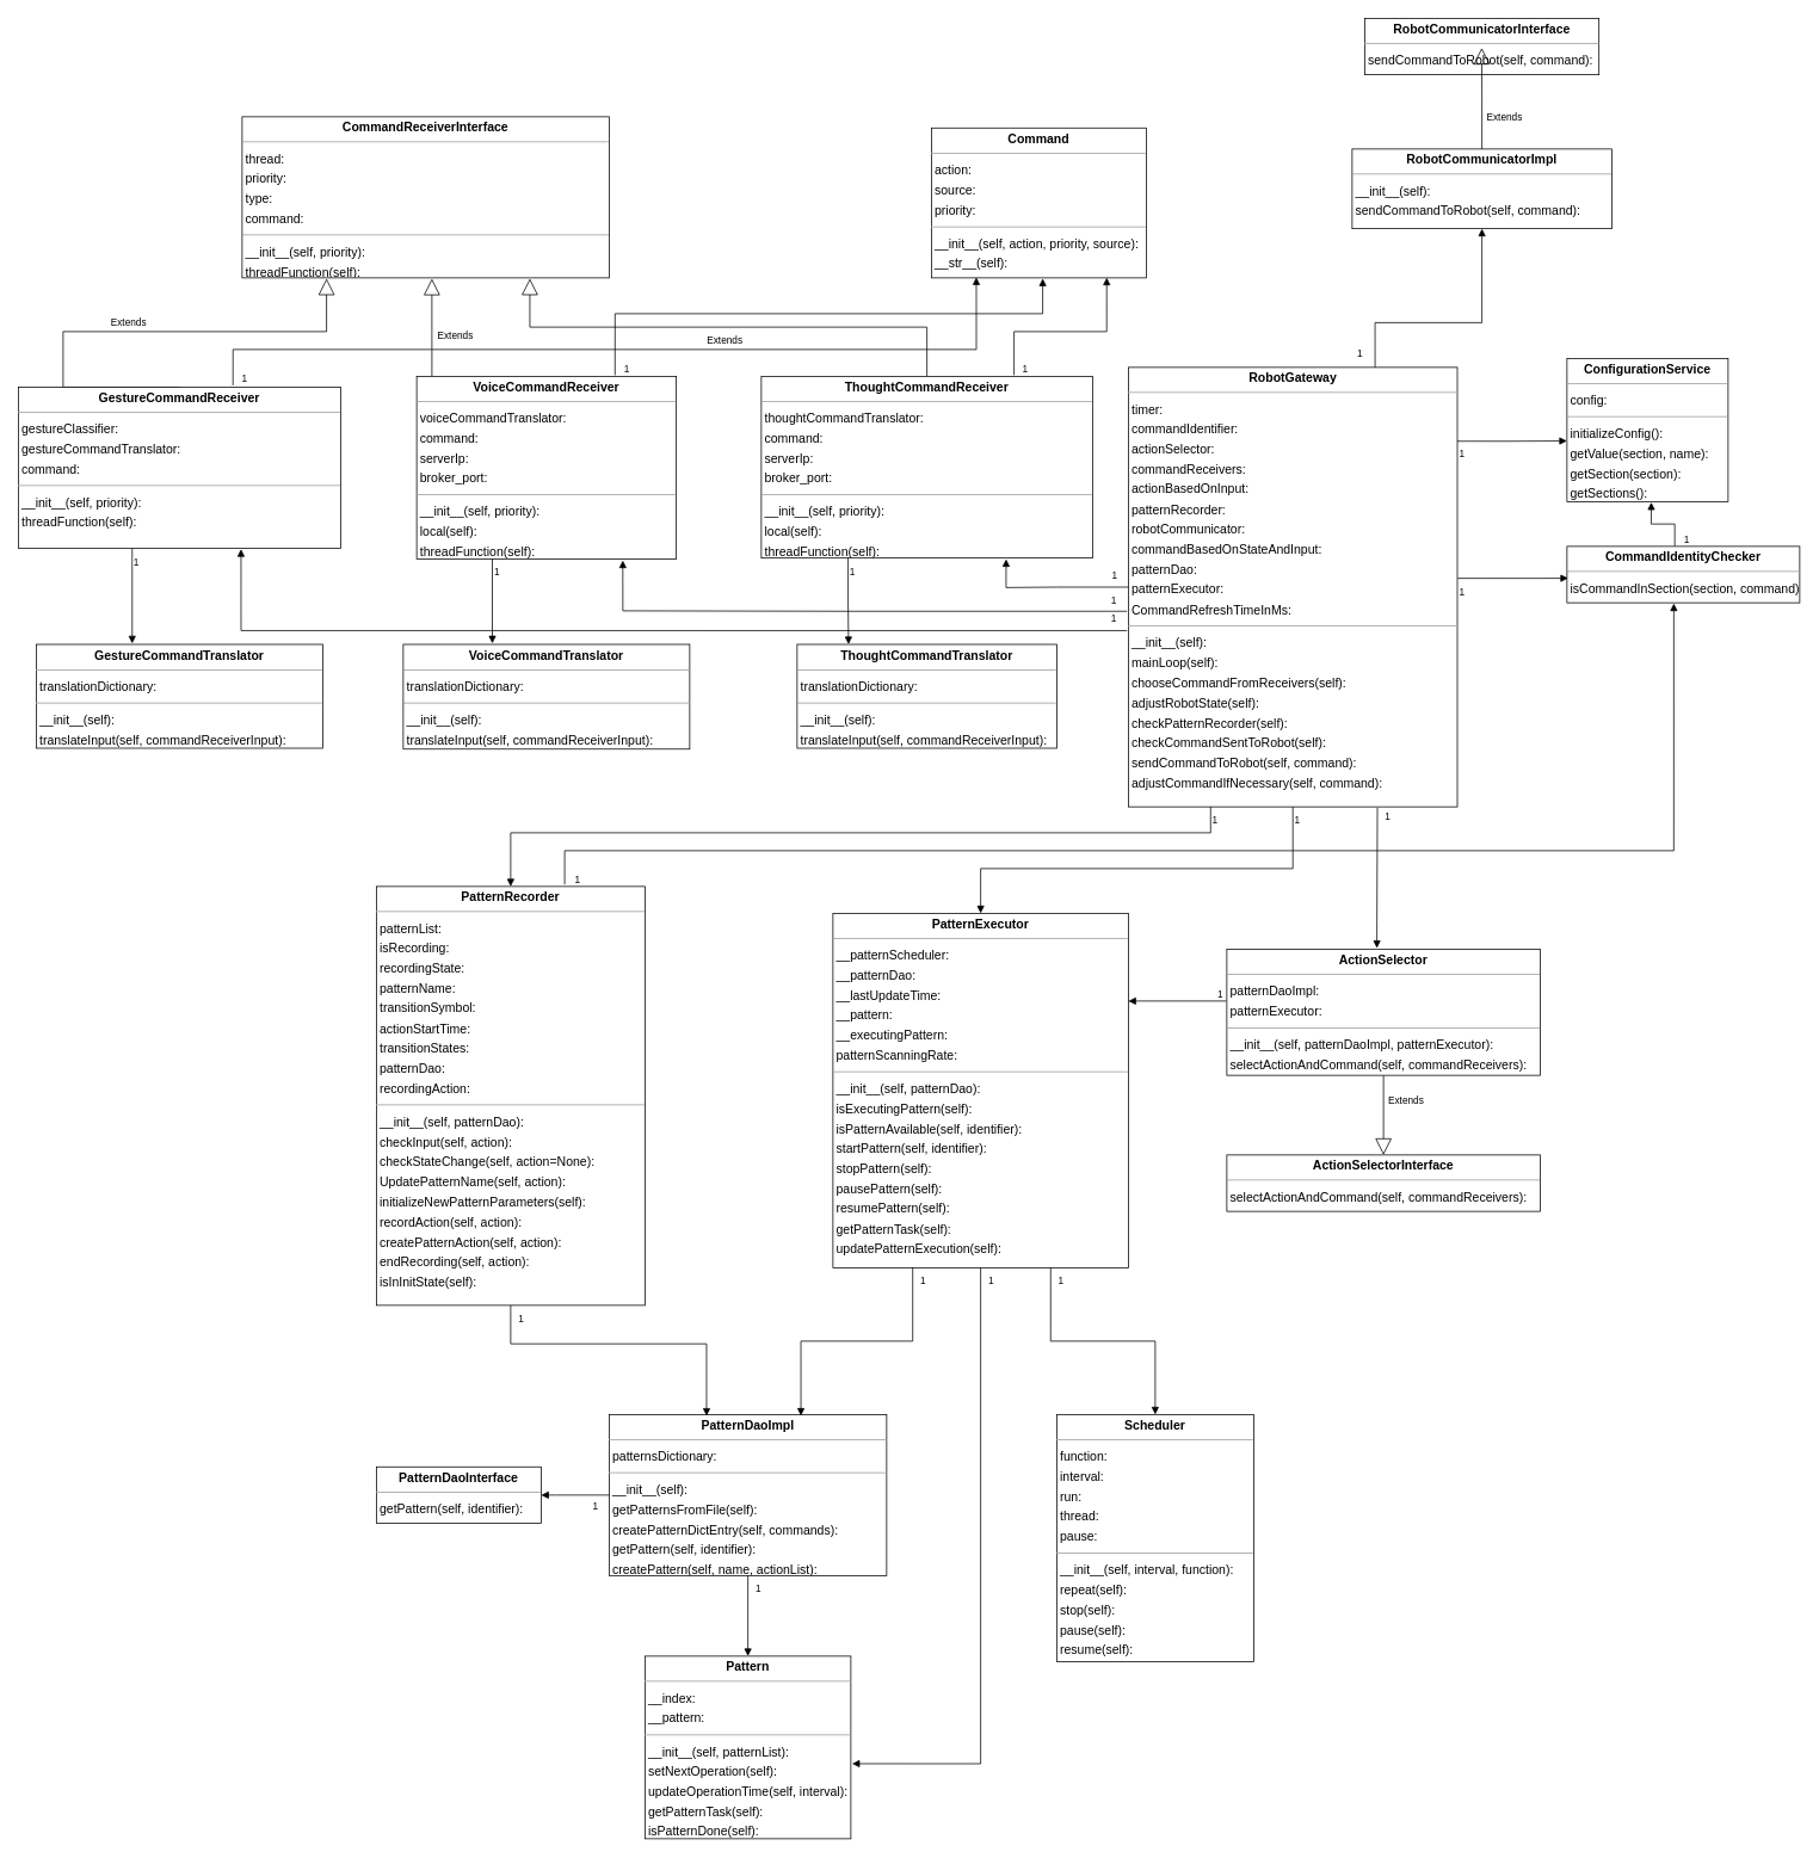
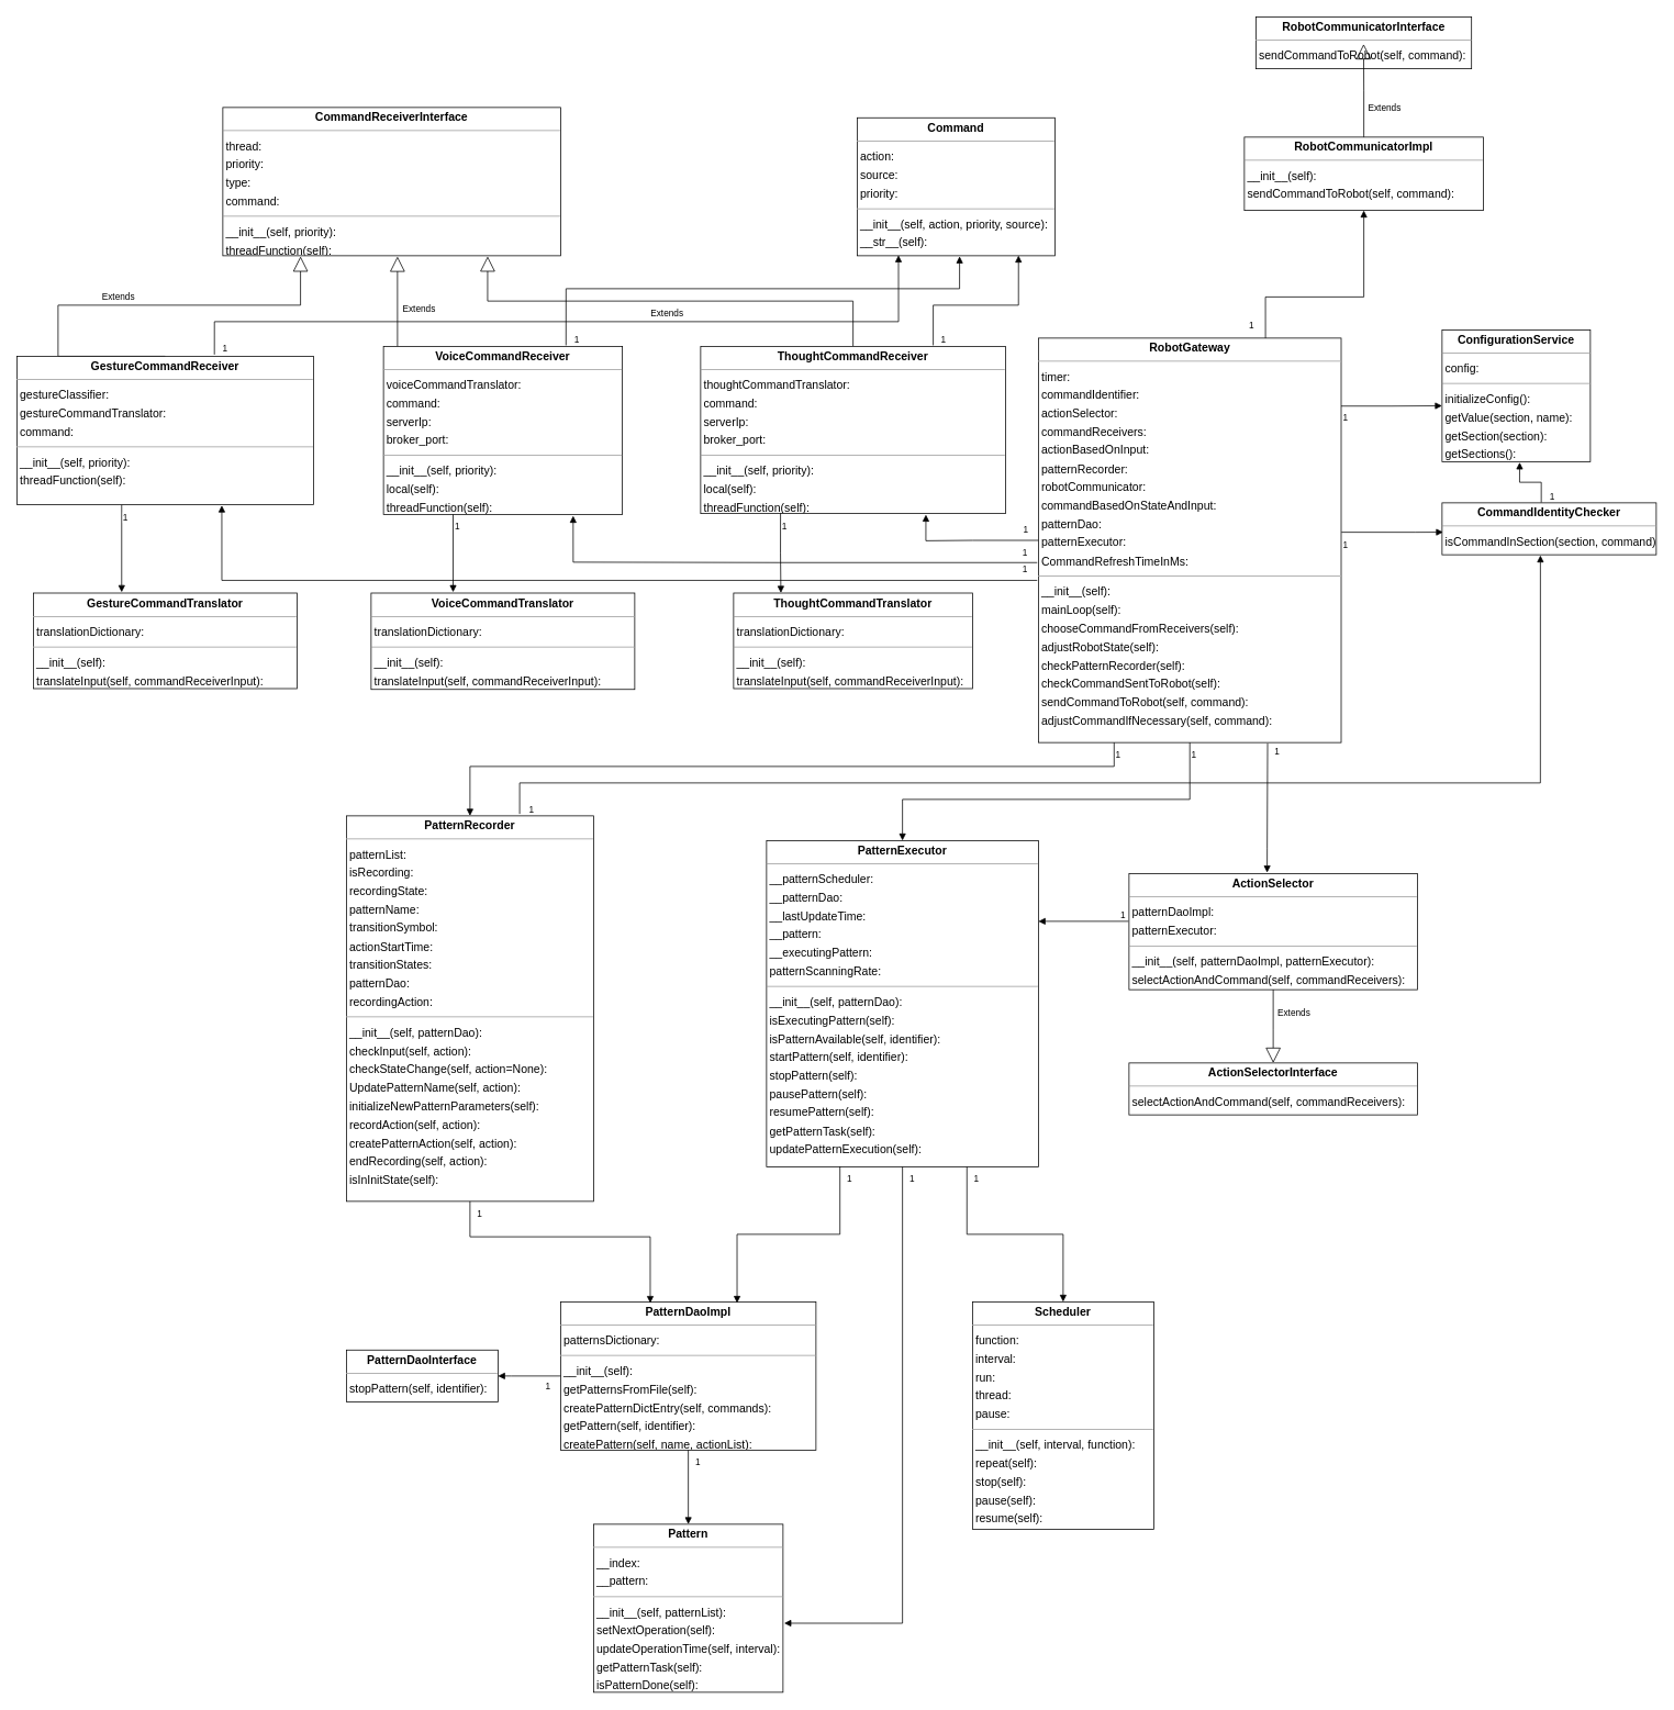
- <mxCell id="34" value="&lt;p style=&quot;margin:0px;margin-top:4px;text-align:center;&quot;&gt;&lt;b&gt;PatternDaoInterface&lt;/b&gt;&lt;/p&gt;&lt;hr size=&quot;1&quot;&gt;&lt;p style=&quot;margin:0 0 0 4px;line-height:1.6;&quot;&gt; getPattern(self, identifier): &lt;/p&gt;" style="verticalAlign=top;align=left;overflow=fill;fontSize=14;fontFamily=Helvetica;html=1;rounded=0;shadow=0;comic=0;labelBackgroundColor=none;strokeWidth=1;" parent="1" vertex="1"><mxGeometry x="420" y="1638.5" width="184" height="63" as="geometry" /></mxCell>
+ <mxCell id="34" value="&lt;p style=&quot;margin:0px;margin-top:4px;text-align:center;&quot;&gt;&lt;b&gt;PatternDaoInterface&lt;/b&gt;&lt;/p&gt;&lt;hr size=&quot;1&quot;&gt;&lt;p style=&quot;margin:0 0 0 4px;line-height:1.6;&quot;&gt; stopPattern(self, identifier): &lt;/p&gt;" style="verticalAlign=top;align=left;overflow=fill;fontSize=14;fontFamily=Helvetica;html=1;rounded=0;shadow=0;comic=0;labelBackgroundColor=none;strokeWidth=1;" parent="1" vertex="1"><mxGeometry x="420" y="1638.5" width="184" height="63" as="geometry" /></mxCell>
